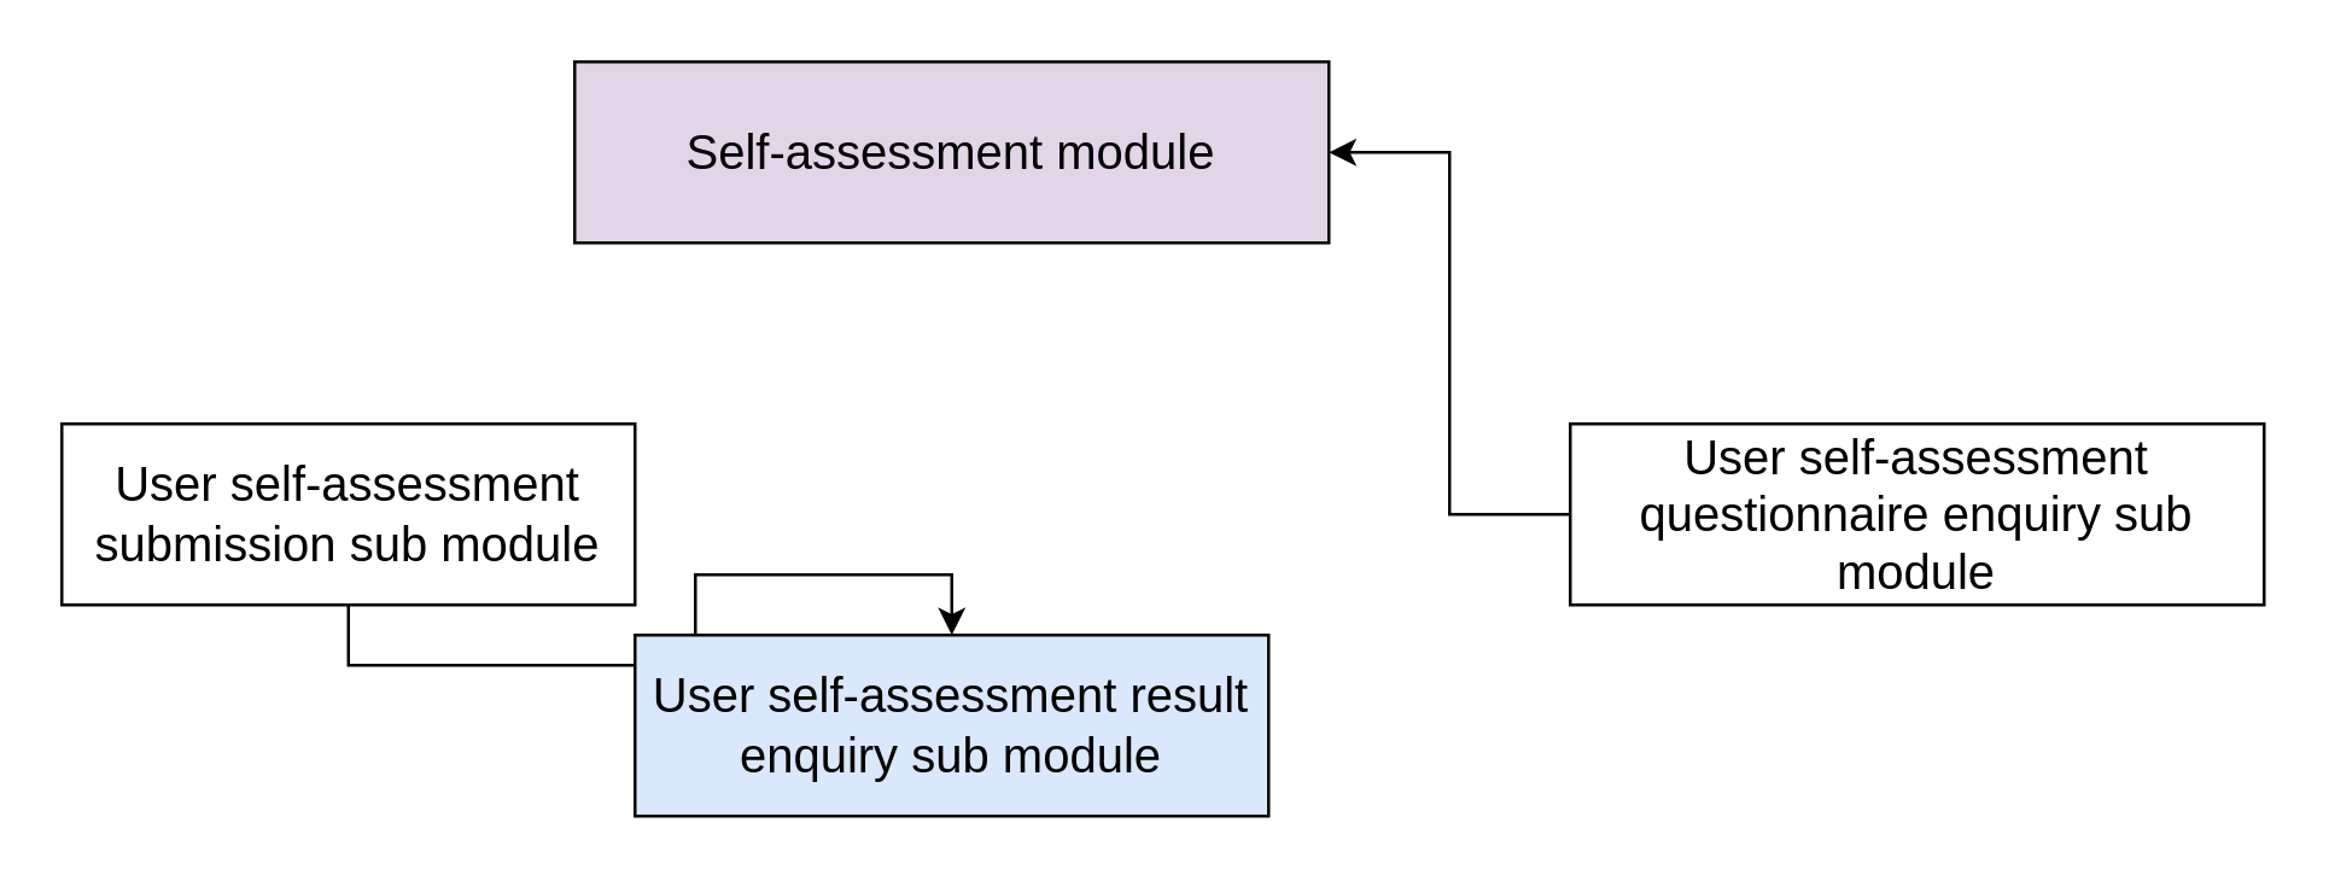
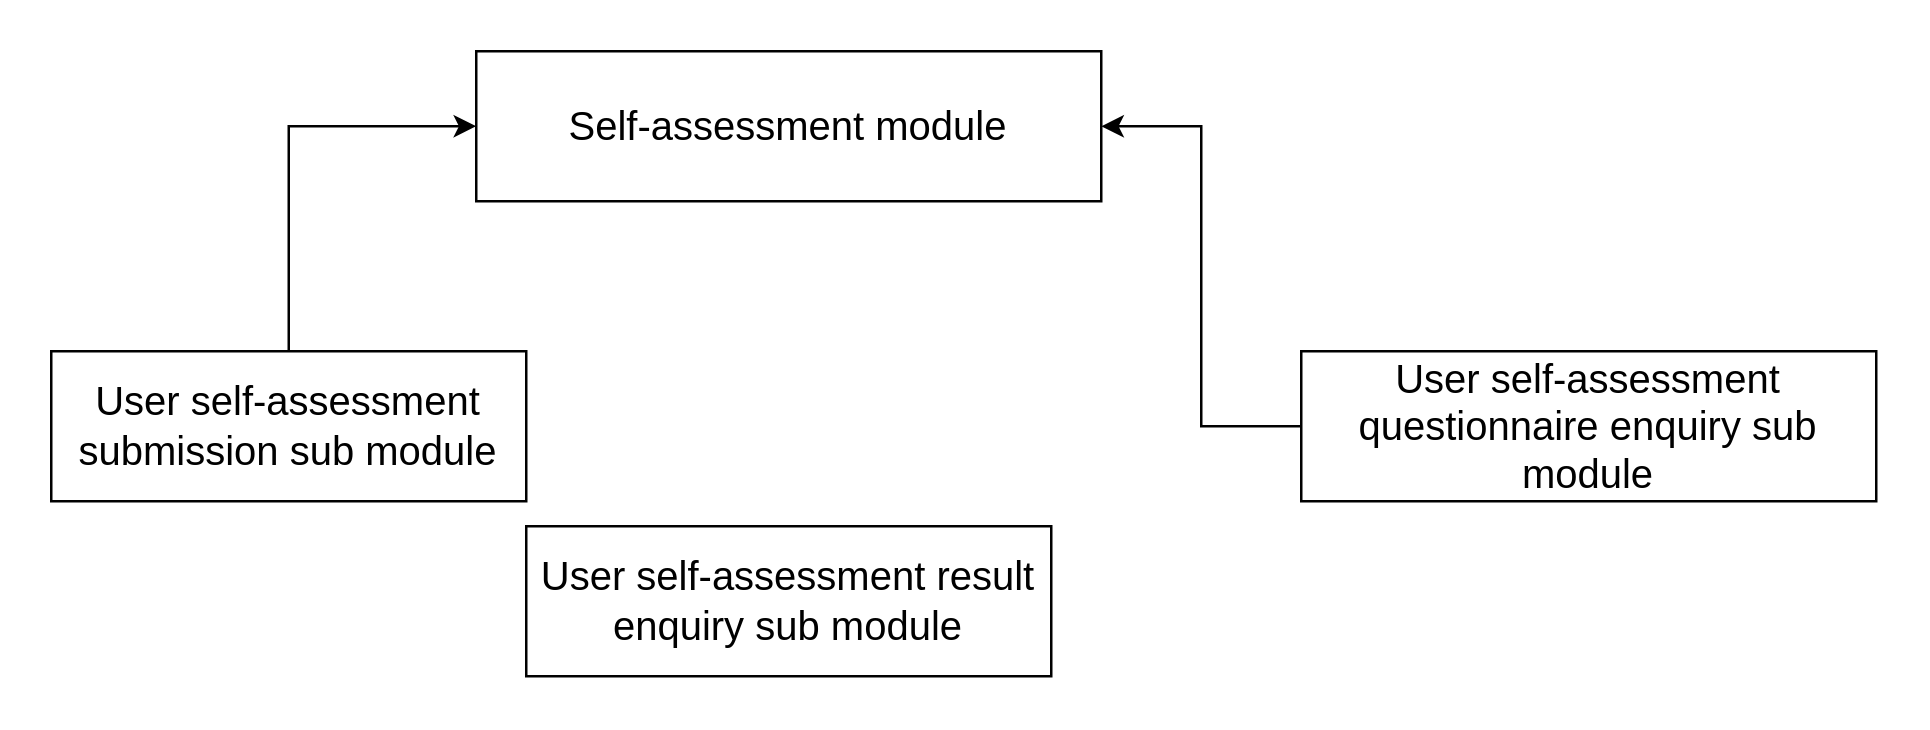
- <mxCell id="2" value="&lt;p class=&quot;MsoNormal&quot; style=&quot;margin: 0cm ; font-size: medium ; font-family: &amp;#34;calibri&amp;#34; , sans-serif&quot;&gt;&lt;span lang=&quot;EN-HK&quot;&gt;Self-assessment module&lt;/span&gt;&lt;/p&gt;" style="rounded=0;whiteSpace=wrap;html=1;fillColor=#e1d5e7;" vertex="1" parent="1"><mxGeometry x="190" y="20" width="250" height="60" as="geometry" /></mxCell>
+ <mxCell id="2" value="&lt;p class=&quot;MsoNormal&quot; style=&quot;margin: 0cm ; font-size: medium ; font-family: &amp;#34;calibri&amp;#34; , sans-serif&quot;&gt;&lt;span lang=&quot;EN-HK&quot;&gt;Self-assessment module&lt;/span&gt;&lt;/p&gt;" style="rounded=0;whiteSpace=wrap;html=1;" vertex="1" parent="1"><mxGeometry x="190" y="20" width="250" height="60" as="geometry" /></mxCell>
- <mxCell id="3" style="edgeStyle=orthogonalEdgeStyle;rounded=0;orthogonalLoop=1;jettySize=auto;html=1;" edge="1" parent="1" source="4" target="5"><mxGeometry relative="1" as="geometry" /></mxCell>
+ <mxCell id="3" style="edgeStyle=orthogonalEdgeStyle;rounded=0;orthogonalLoop=1;jettySize=auto;html=1;entryX=0;entryY=0.5;entryDx=0;entryDy=0;" edge="1" parent="1" source="4" target="2"><mxGeometry relative="1" as="geometry" /></mxCell>
- <mxCell id="5" value="&lt;p class=&quot;MsoNormal&quot; style=&quot;margin: 0cm ; font-size: medium ; font-family: &amp;#34;calibri&amp;#34; , sans-serif&quot;&gt;&lt;span lang=&quot;EN-HK&quot;&gt;User self-assessment result enquiry sub module&lt;/span&gt;&lt;/p&gt;" style="rounded=0;whiteSpace=wrap;html=1;fillColor=#dae8fc;" vertex="1" parent="1"><mxGeometry x="210" y="210" width="210" height="60" as="geometry" /></mxCell>
+ <mxCell id="5" value="&lt;p class=&quot;MsoNormal&quot; style=&quot;margin: 0cm ; font-size: medium ; font-family: &amp;#34;calibri&amp;#34; , sans-serif&quot;&gt;&lt;span lang=&quot;EN-HK&quot;&gt;User self-assessment result enquiry sub module&lt;/span&gt;&lt;/p&gt;" style="rounded=0;whiteSpace=wrap;html=1;" vertex="1" parent="1"><mxGeometry x="210" y="210" width="210" height="60" as="geometry" /></mxCell>
